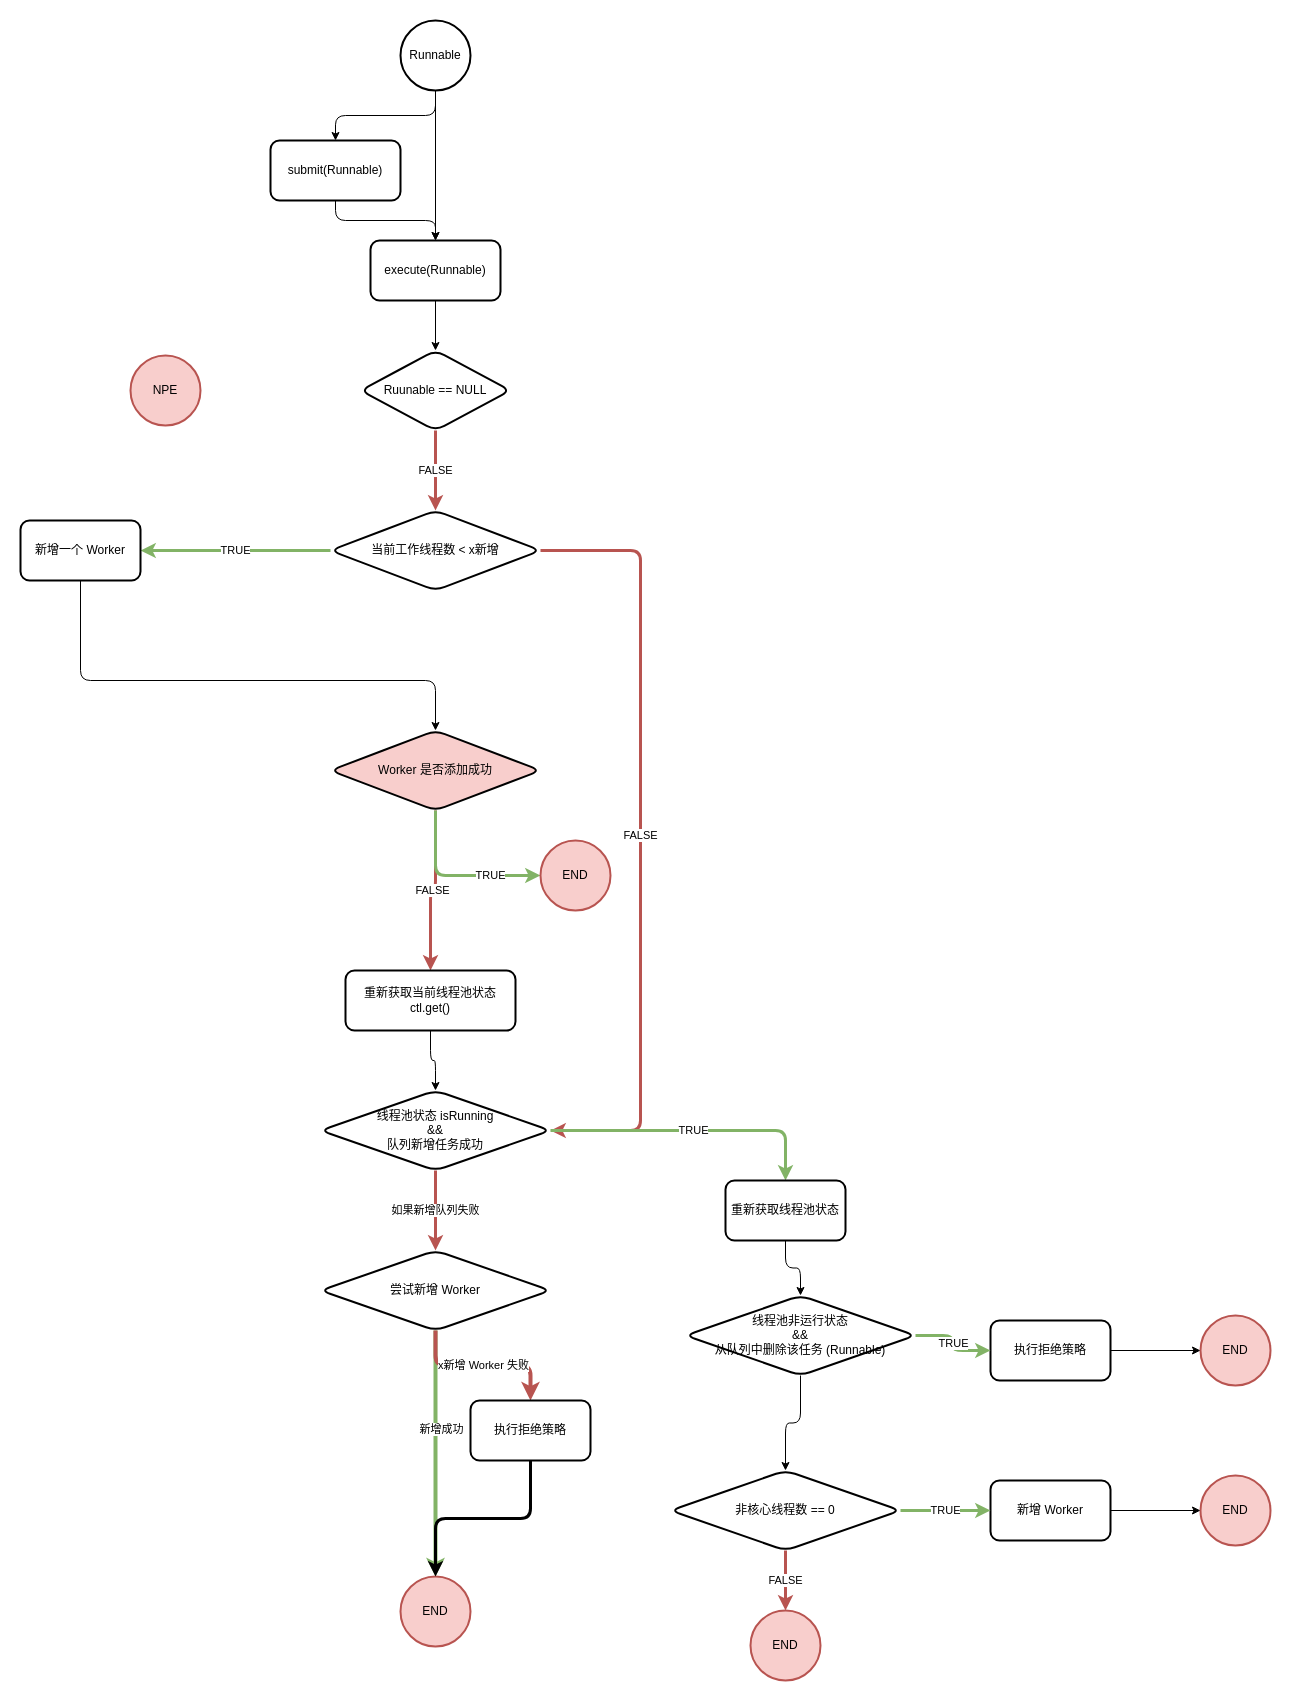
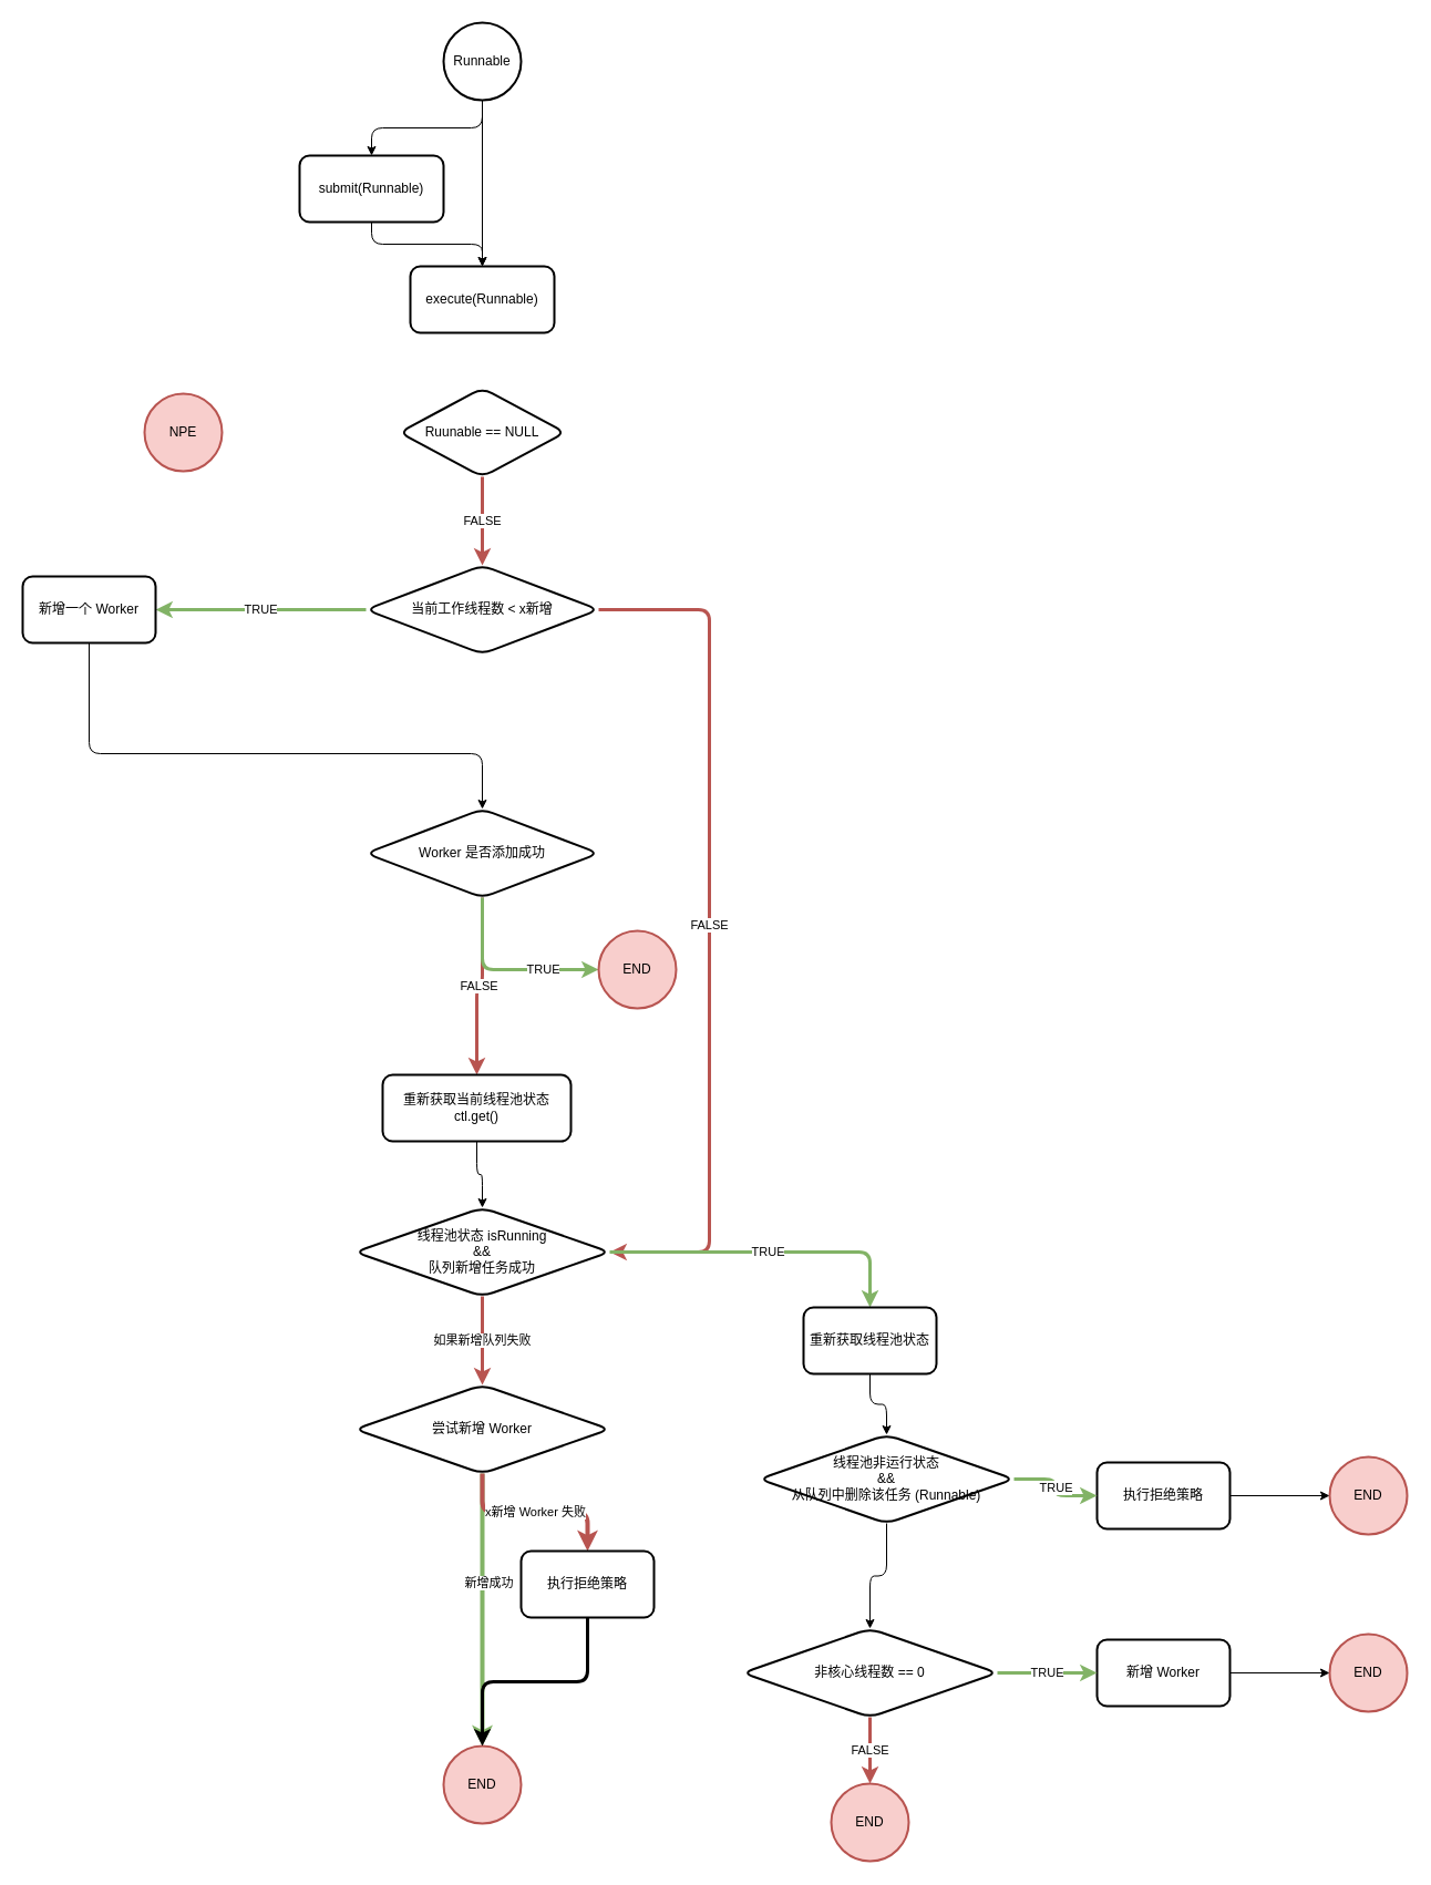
- <mxCell id="5" value="" style="edgeStyle=orthogonalEdgeStyle;rounded=1;orthogonalLoop=1;jettySize=auto;html=1;" edge="1" parent="1" source="6" target="10"><mxGeometry relative="1" as="geometry" /></mxCell>
- <mxCell id="19" value="Worker 是否添加成功" style="rhombus;whiteSpace=wrap;html=1;strokeWidth=2;rounded=1;fillColor=#f8cecc;" vertex="1" parent="1"><mxGeometry x="330" y="730" width="210" height="80" as="geometry" /></mxCell>
+ <mxCell id="19" value="Worker 是否添加成功" style="rhombus;whiteSpace=wrap;html=1;strokeWidth=2;rounded=1;" vertex="1" parent="1"><mxGeometry x="330" y="730" width="210" height="80" as="geometry" /></mxCell>
